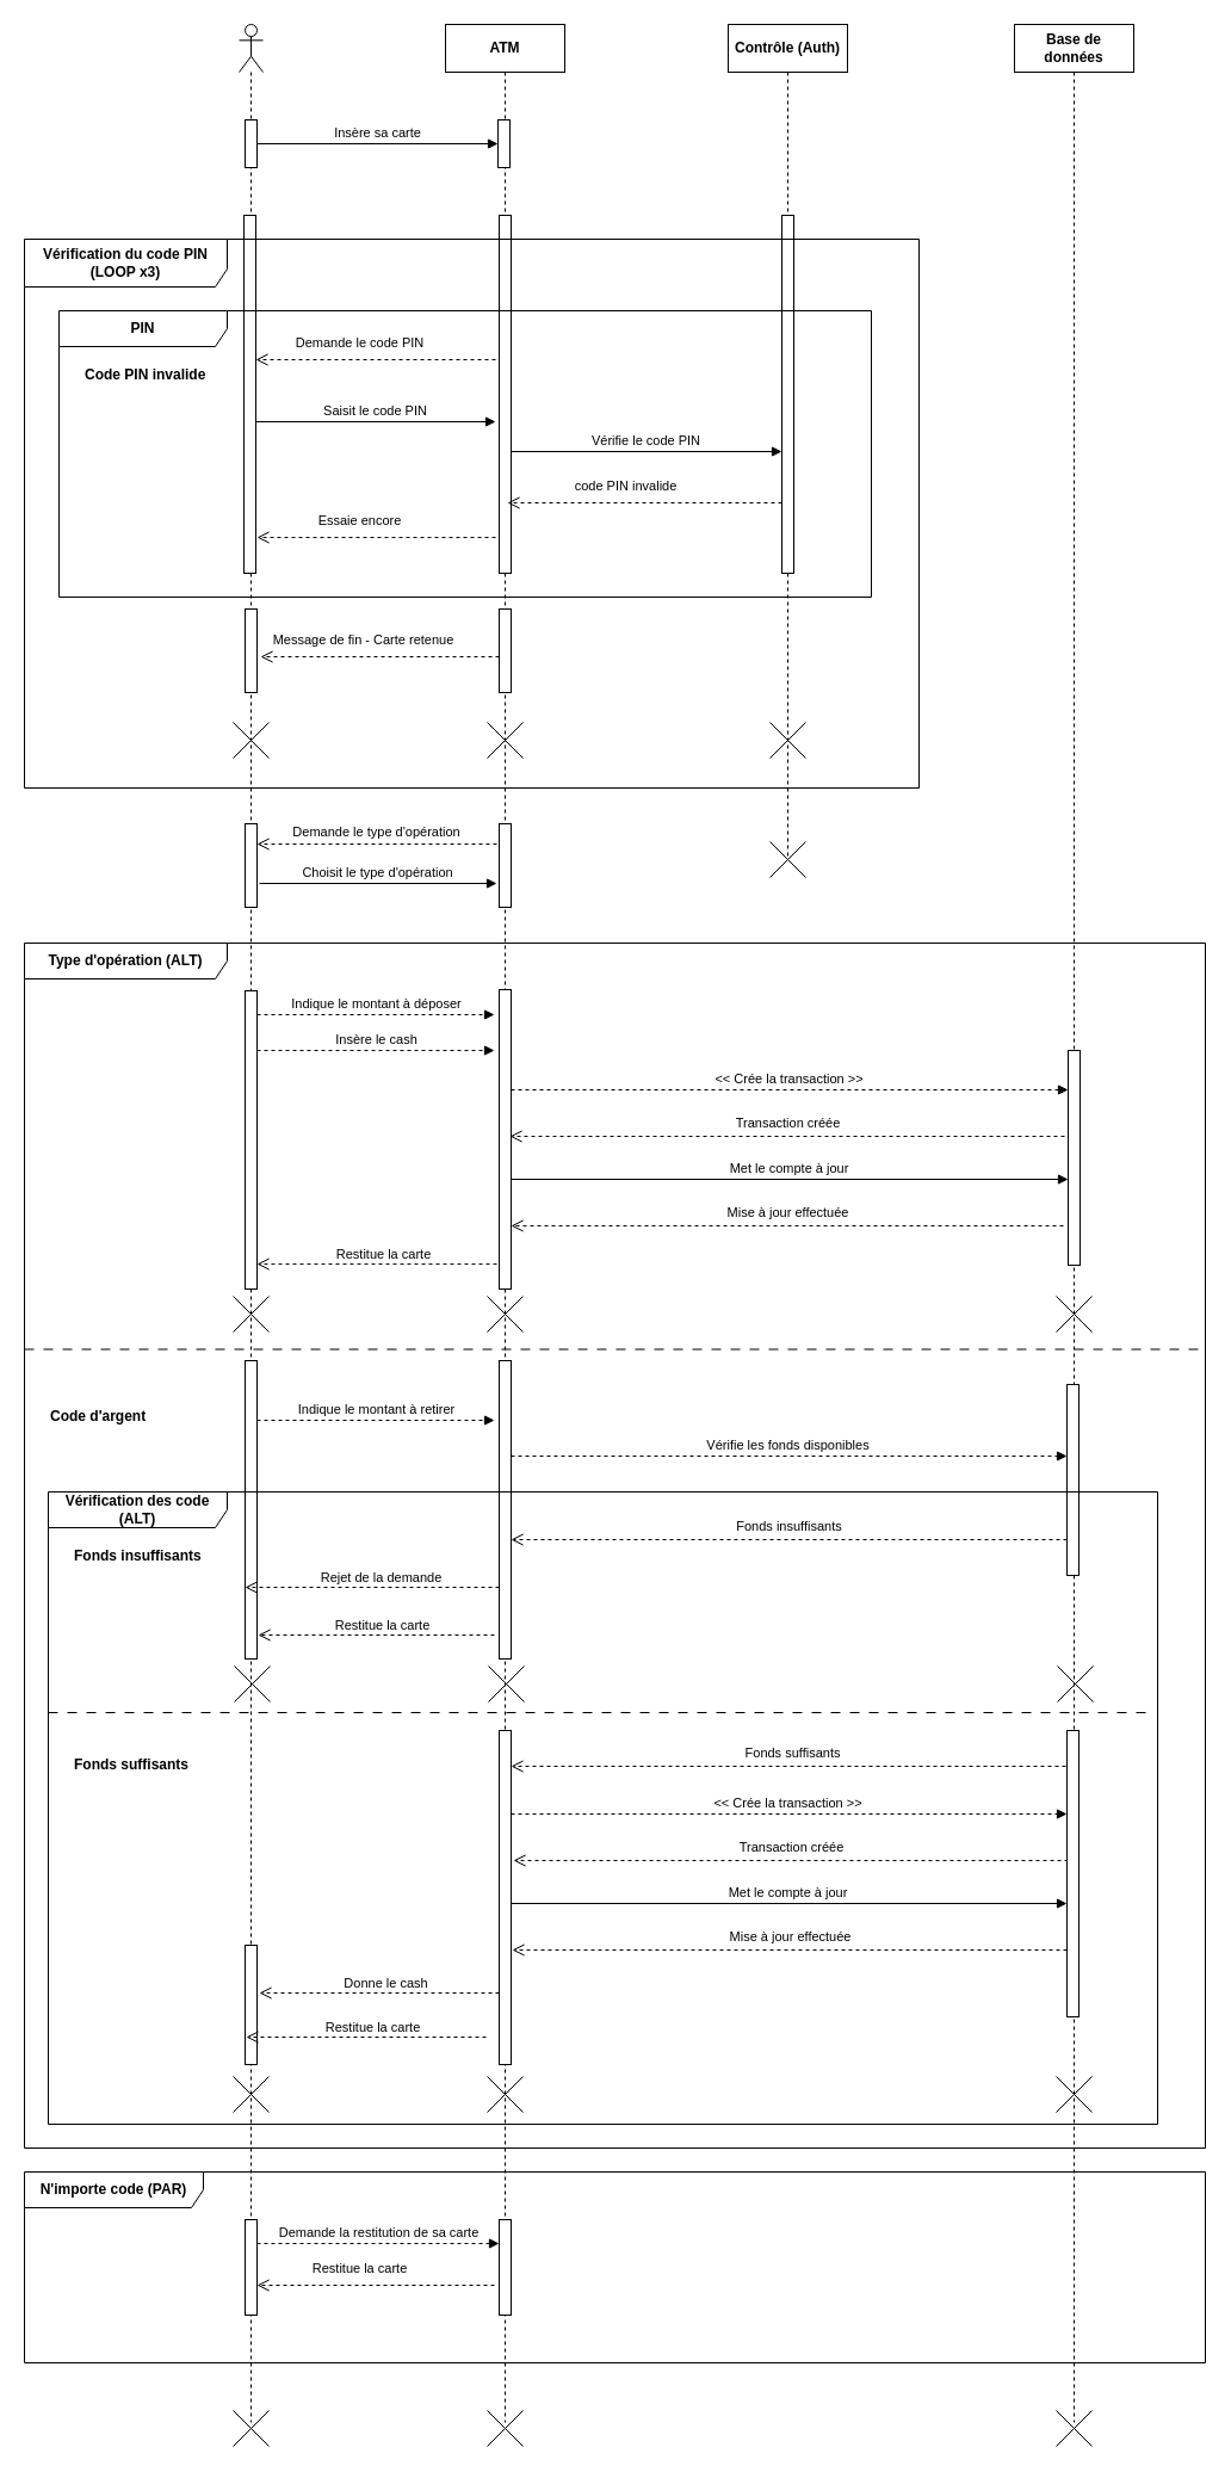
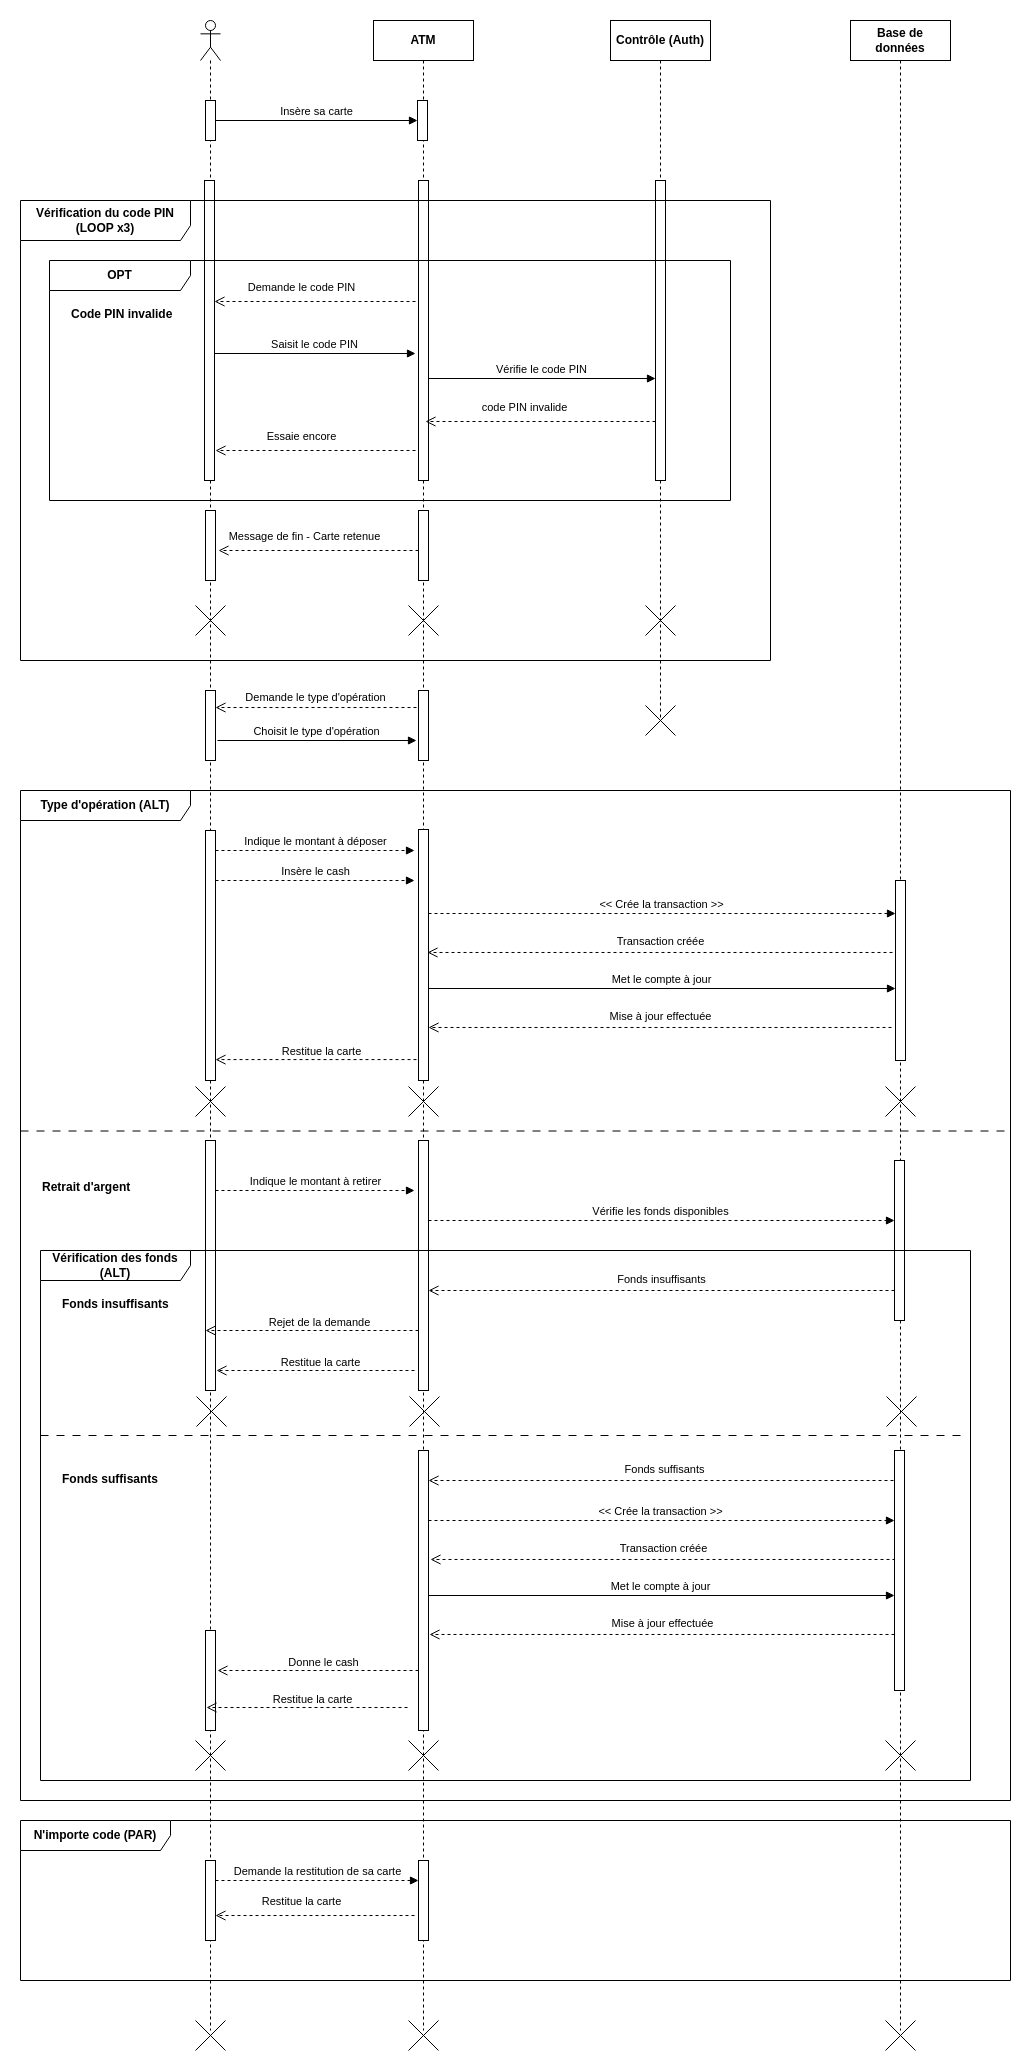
- <mxCell id="52" value="&lt;b&gt;PIN&lt;/b&gt;" style="shape=umlFrame;whiteSpace=wrap;html=1;pointerEvents=0;recursiveResize=0;container=0;collapsible=0;width=141;height=30;" parent="1" vertex="1"><mxGeometry x="49" y="260" width="681" height="240" as="geometry" /></mxCell>
+ <mxCell id="52" value="&lt;b&gt;OPT&lt;/b&gt;" style="shape=umlFrame;whiteSpace=wrap;html=1;pointerEvents=0;recursiveResize=0;container=0;collapsible=0;width=141;height=30;" parent="1" vertex="1"><mxGeometry x="49" y="260" width="681" height="240" as="geometry" /></mxCell>
- <mxCell id="59" value="&lt;b&gt;Code d'argent&lt;/b&gt;" style="line;strokeWidth=1;dashed=1;labelPosition=center;verticalLabelPosition=bottom;align=left;verticalAlign=top;spacingLeft=20;spacingTop=15;html=1;whiteSpace=wrap;dashPattern=8 8;" parent="1" vertex="1"><mxGeometry x="20" y="1103" width="990" height="55" as="geometry" /></mxCell>
+ <mxCell id="59" value="&lt;b&gt;Retrait d'argent&lt;/b&gt;" style="line;strokeWidth=1;dashed=1;labelPosition=center;verticalLabelPosition=bottom;align=left;verticalAlign=top;spacingLeft=20;spacingTop=15;html=1;whiteSpace=wrap;dashPattern=8 8;" parent="1" vertex="1"><mxGeometry x="20" y="1103" width="990" height="55" as="geometry" /></mxCell>
- <mxCell id="69" value="&lt;b&gt;Vérification des code (ALT)&lt;/b&gt;" style="shape=umlFrame;whiteSpace=wrap;html=1;pointerEvents=0;recursiveResize=0;container=1;collapsible=0;width=150;height=30;" parent="1" vertex="1"><mxGeometry x="40" y="1250" width="930" height="530" as="geometry" /></mxCell>
+ <mxCell id="69" value="&lt;b&gt;Vérification des fonds (ALT)&lt;/b&gt;" style="shape=umlFrame;whiteSpace=wrap;html=1;pointerEvents=0;recursiveResize=0;container=1;collapsible=0;width=150;height=30;" parent="1" vertex="1"><mxGeometry x="40" y="1250" width="930" height="530" as="geometry" /></mxCell>
